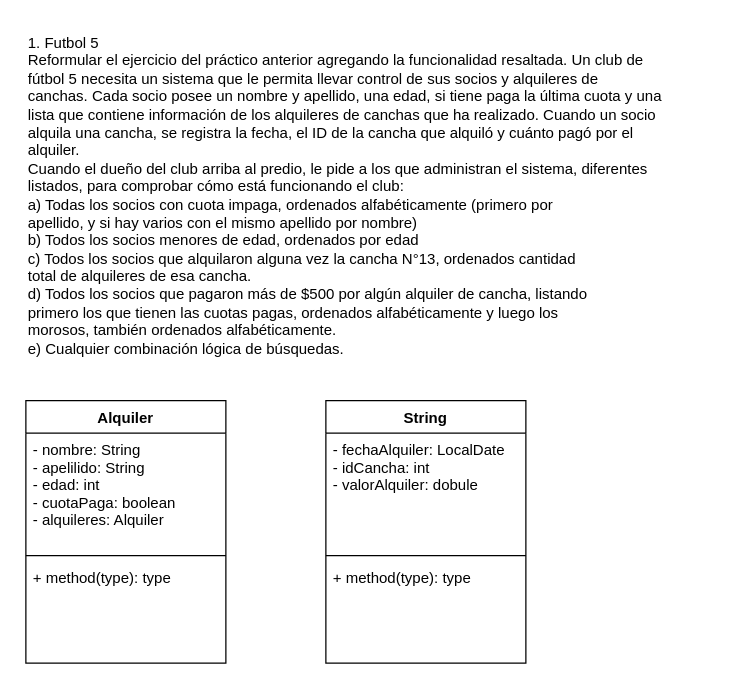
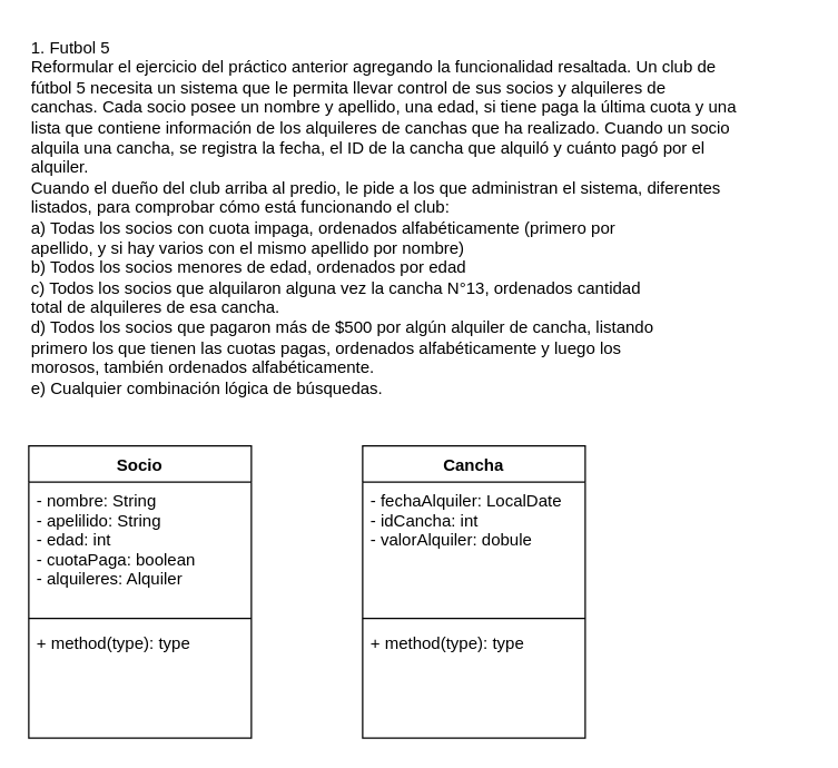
- <mxCell id="3" value="Alquiler" style="swimlane;fontStyle=1;align=center;verticalAlign=top;childLayout=stackLayout;horizontal=1;startSize=26;horizontalStack=0;resizeParent=1;resizeParentMax=0;resizeLast=0;collapsible=1;marginBottom=0;" vertex="1" parent="1"><mxGeometry x="20" y="320" width="160" height="210" as="geometry" /></mxCell>
+ <mxCell id="3" value="Socio" style="swimlane;fontStyle=1;align=center;verticalAlign=top;childLayout=stackLayout;horizontal=1;startSize=26;horizontalStack=0;resizeParent=1;resizeParentMax=0;resizeLast=0;collapsible=1;marginBottom=0;" vertex="1" parent="1"><mxGeometry x="20" y="320" width="160" height="210" as="geometry" /></mxCell>
- <mxCell id="7" value="String" style="swimlane;fontStyle=1;align=center;verticalAlign=top;childLayout=stackLayout;horizontal=1;startSize=26;horizontalStack=0;resizeParent=1;resizeParentMax=0;resizeLast=0;collapsible=1;marginBottom=0;" vertex="1" parent="1"><mxGeometry x="260" y="320" width="160" height="210" as="geometry" /></mxCell>
+ <mxCell id="7" value="Cancha" style="swimlane;fontStyle=1;align=center;verticalAlign=top;childLayout=stackLayout;horizontal=1;startSize=26;horizontalStack=0;resizeParent=1;resizeParentMax=0;resizeLast=0;collapsible=1;marginBottom=0;" vertex="1" parent="1"><mxGeometry x="260" y="320" width="160" height="210" as="geometry" /></mxCell>
